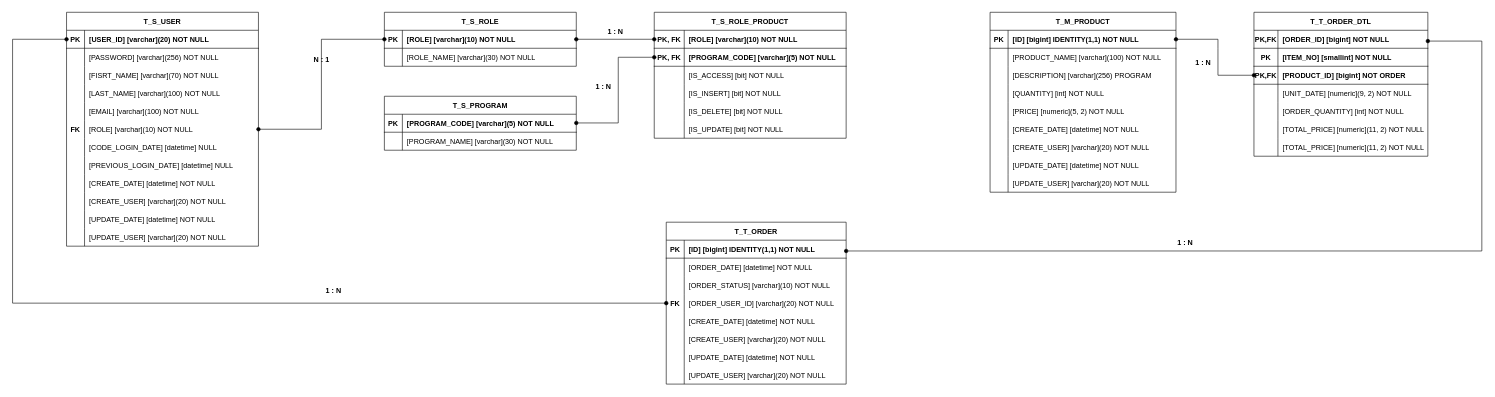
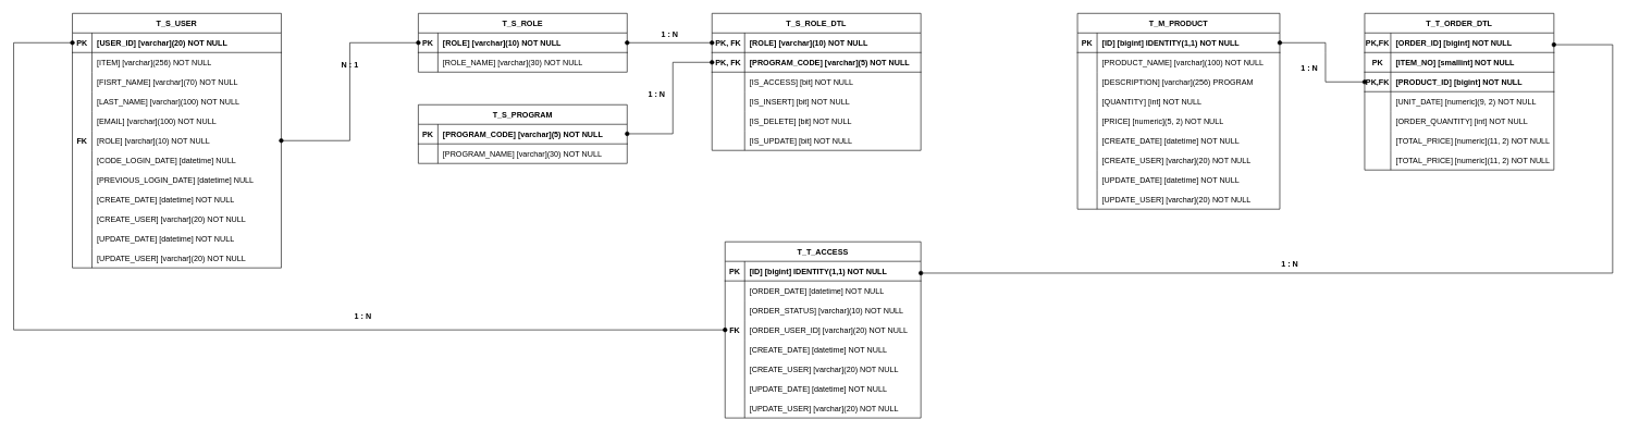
- <mxCell id="44" value="T_S_ROLE_PRODUCT" style="shape=table;startSize=30;container=1;collapsible=1;childLayout=tableLayout;fixedRows=1;rowLines=0;fontStyle=1;align=center;resizeLast=1;" parent="1" vertex="1"><mxGeometry x="1090" y="20" width="320" height="210" as="geometry" /></mxCell>
+ <mxCell id="44" value="T_S_ROLE_DTL" style="shape=table;startSize=30;container=1;collapsible=1;childLayout=tableLayout;fixedRows=1;rowLines=0;fontStyle=1;align=center;resizeLast=1;" parent="1" vertex="1"><mxGeometry x="1090" y="20" width="320" height="210" as="geometry" /></mxCell>
- <mxCell id="69" value="[PASSWORD] [varchar](256) NOT NULL" style="shape=partialRectangle;overflow=hidden;connectable=0;fillColor=none;align=left;strokeColor=inherit;top=0;left=0;bottom=0;right=0;spacingLeft=6;" parent="67" vertex="1"><mxGeometry x="30" width="290" height="30" as="geometry"><mxRectangle width="290" height="30" as="alternateBounds" /></mxGeometry></mxCell>
+ <mxCell id="69" value="[ITEM] [varchar](256) NOT NULL" style="shape=partialRectangle;overflow=hidden;connectable=0;fillColor=none;align=left;strokeColor=inherit;top=0;left=0;bottom=0;right=0;spacingLeft=6;" parent="67" vertex="1"><mxGeometry x="30" width="290" height="30" as="geometry"><mxRectangle width="290" height="30" as="alternateBounds" /></mxGeometry></mxCell>
- <mxCell id="134" value="[PRODUCT_ID] [bigint] NOT ORDER" style="shape=partialRectangle;overflow=hidden;connectable=0;fillColor=none;align=left;strokeColor=inherit;top=0;left=0;bottom=0;right=0;spacingLeft=6;fontStyle=1" parent="132" vertex="1"><mxGeometry x="40" width="250" height="30" as="geometry"><mxRectangle width="250" height="30" as="alternateBounds" /></mxGeometry></mxCell>
+ <mxCell id="134" value="[PRODUCT_ID] [bigint] NOT NULL" style="shape=partialRectangle;overflow=hidden;connectable=0;fillColor=none;align=left;strokeColor=inherit;top=0;left=0;bottom=0;right=0;spacingLeft=6;fontStyle=1" parent="132" vertex="1"><mxGeometry x="40" width="250" height="30" as="geometry"><mxRectangle width="250" height="30" as="alternateBounds" /></mxGeometry></mxCell>
- <mxCell id="100" value="T_T_ORDER" style="shape=table;startSize=30;container=1;collapsible=1;childLayout=tableLayout;fixedRows=1;rowLines=0;fontStyle=1;align=center;resizeLast=1;" parent="1" vertex="1"><mxGeometry x="1110" y="370" width="300" height="270" as="geometry" /></mxCell>
+ <mxCell id="100" value="T_T_ACCESS" style="shape=table;startSize=30;container=1;collapsible=1;childLayout=tableLayout;fixedRows=1;rowLines=0;fontStyle=1;align=center;resizeLast=1;" parent="1" vertex="1"><mxGeometry x="1110" y="370" width="300" height="270" as="geometry" /></mxCell>
